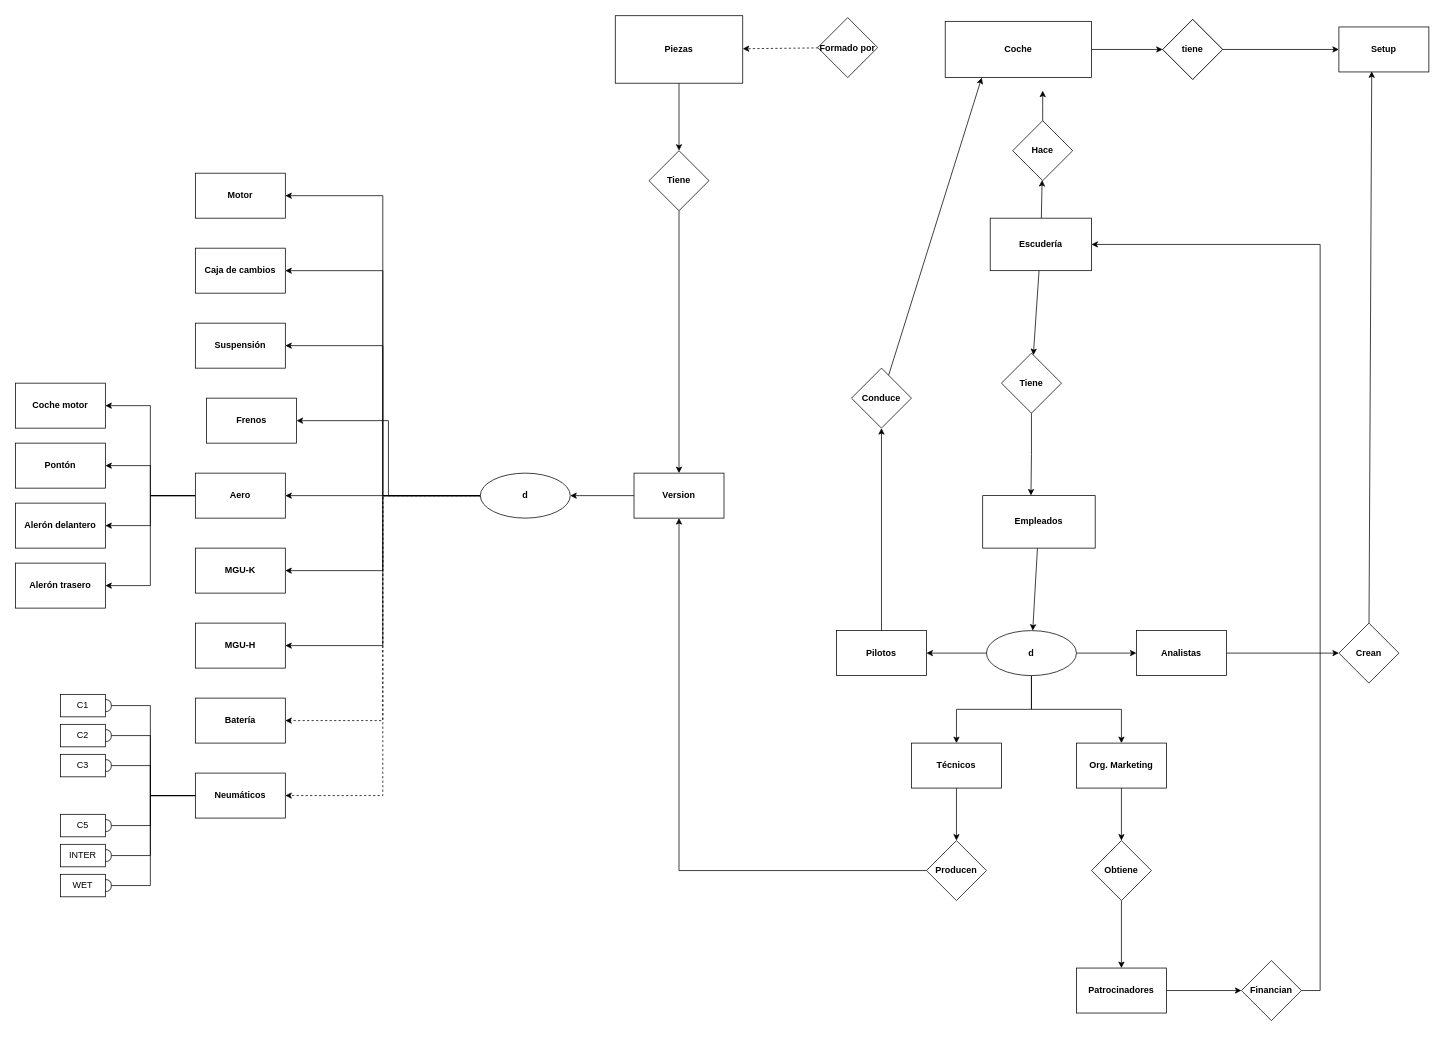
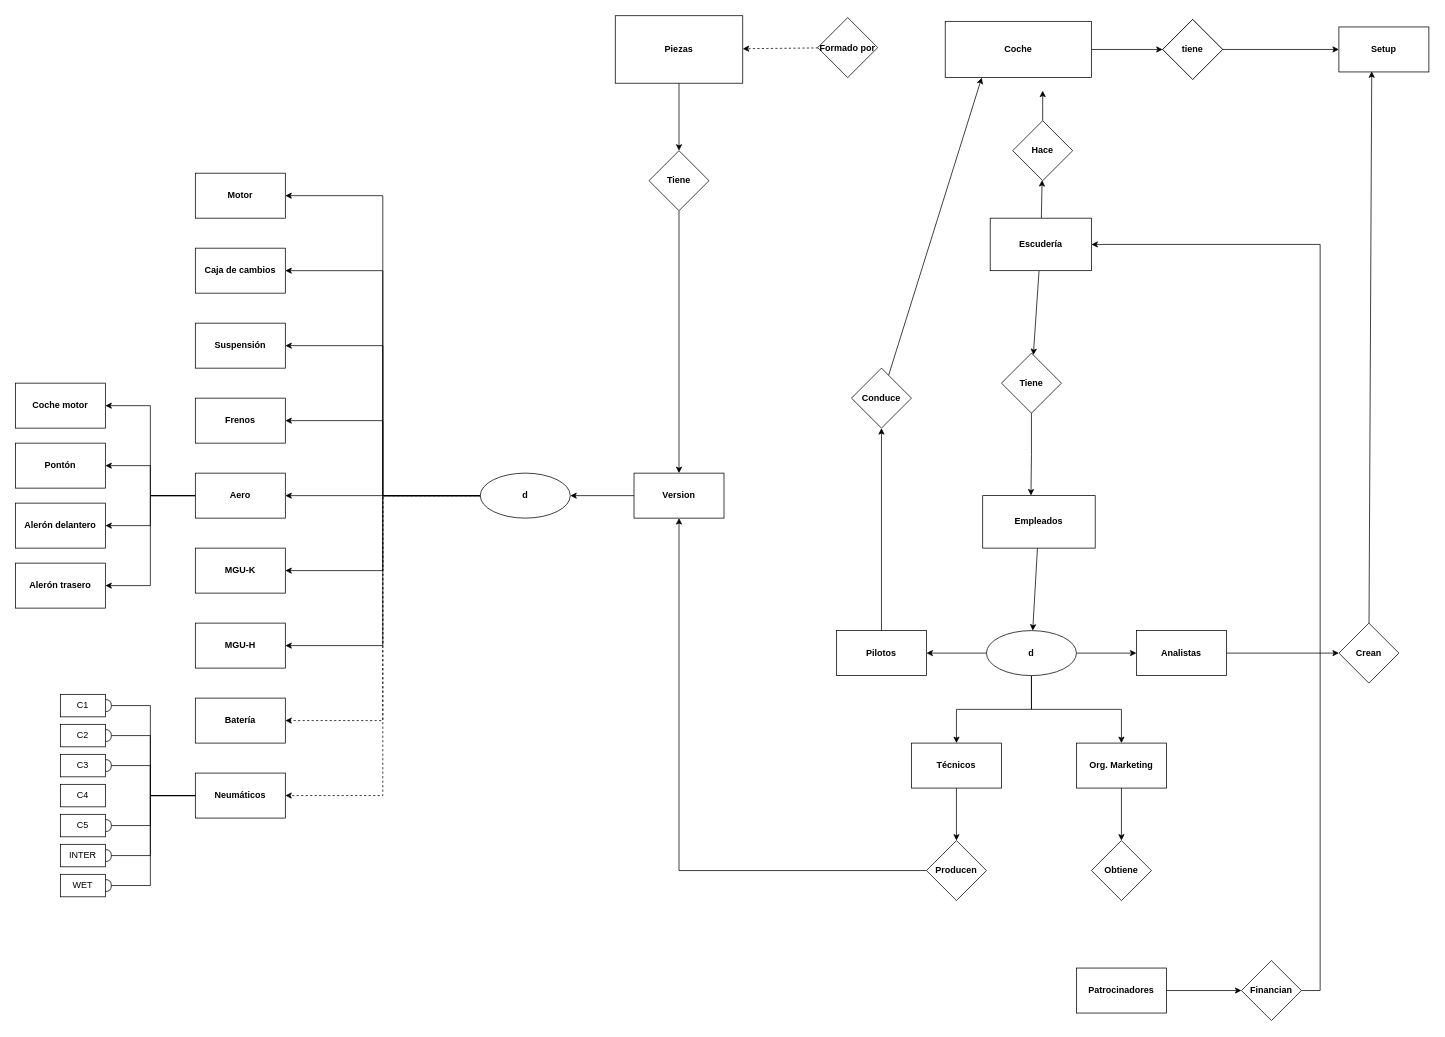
- <mxCell id="71" value="&lt;b&gt;Frenos&lt;/b&gt;" style="rounded=0;whiteSpace=wrap;html=1;" vertex="1" parent="1"><mxGeometry x="275" y="530" width="120" height="60" as="geometry" /></mxCell>
+ <mxCell id="71" value="&lt;b&gt;Frenos&lt;/b&gt;" style="rounded=0;whiteSpace=wrap;html=1;" vertex="1" parent="1"><mxGeometry x="260" y="530" width="120" height="60" as="geometry" /></mxCell>
+ <mxCell id="85" value="C4" style="rounded=0;whiteSpace=wrap;html=1;" vertex="1" parent="1"><mxGeometry x="80" y="1045" width="60" height="30" as="geometry" /></mxCell>
- <mxCell id="40" value="" style="edgeStyle=orthogonalEdgeStyle;rounded=0;orthogonalLoop=1;jettySize=auto;html=1;" parent="1" source="41" target="43" edge="1"><mxGeometry relative="1" as="geometry" /></mxCell>
